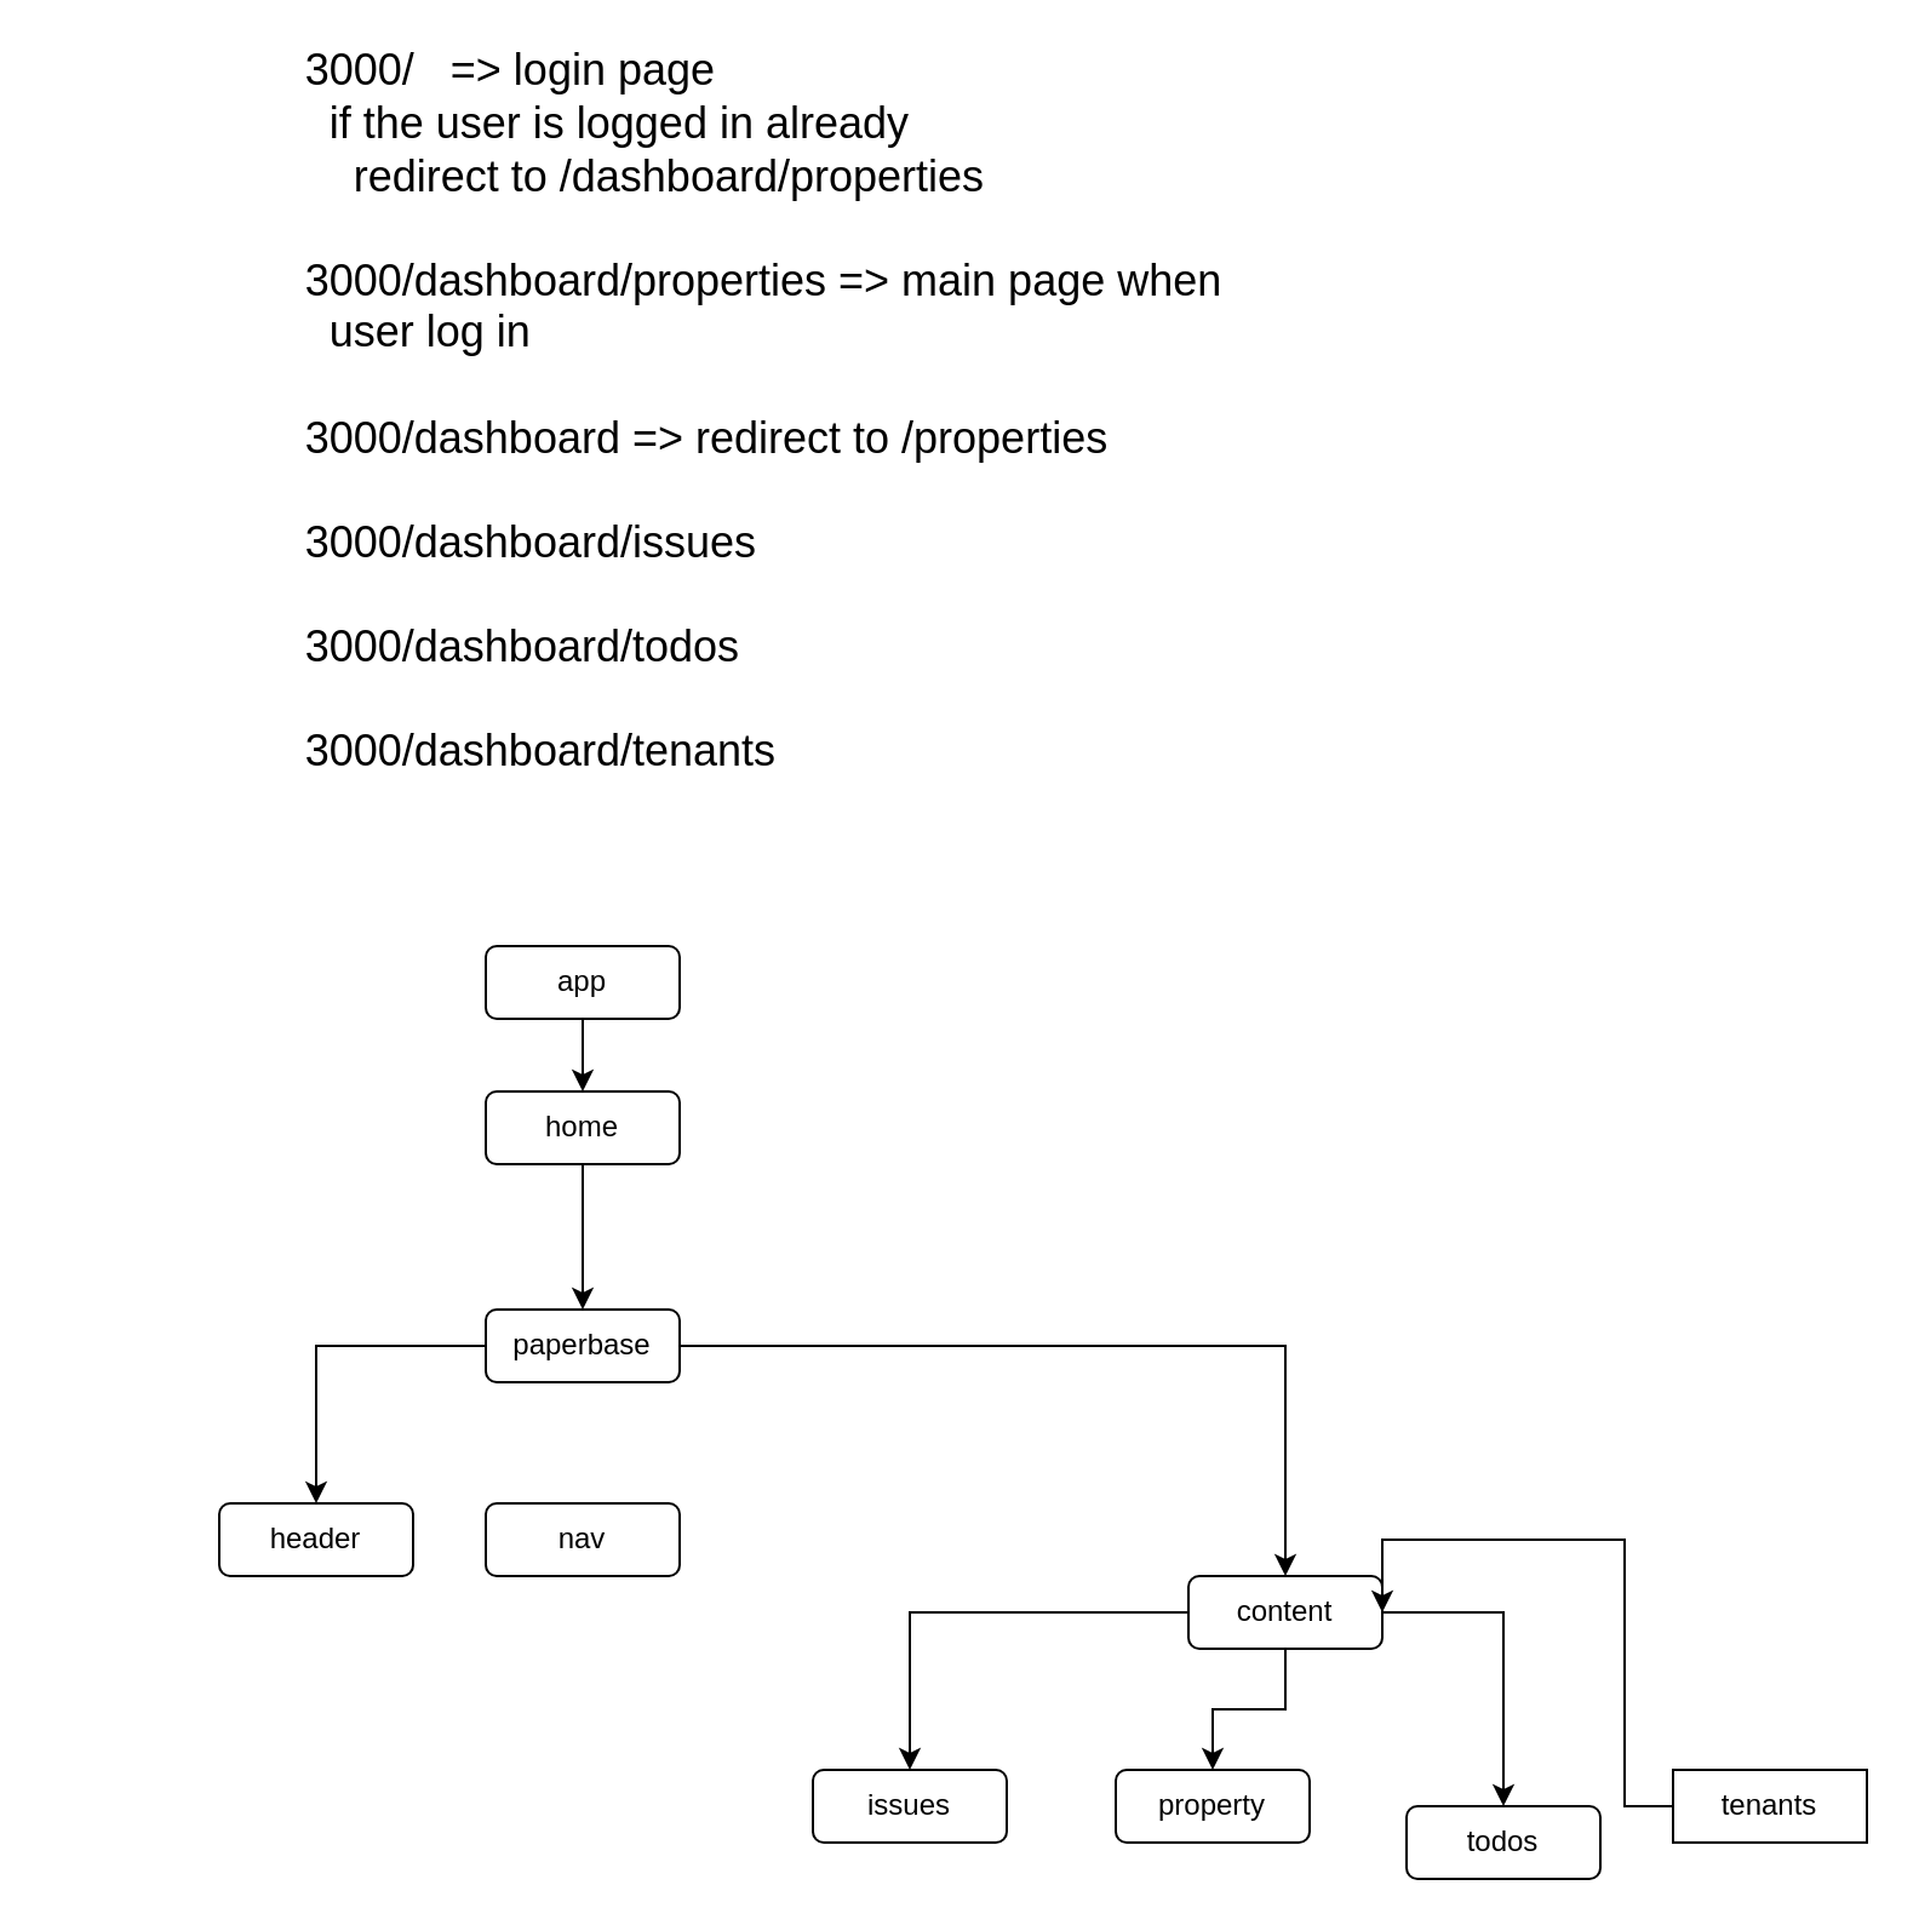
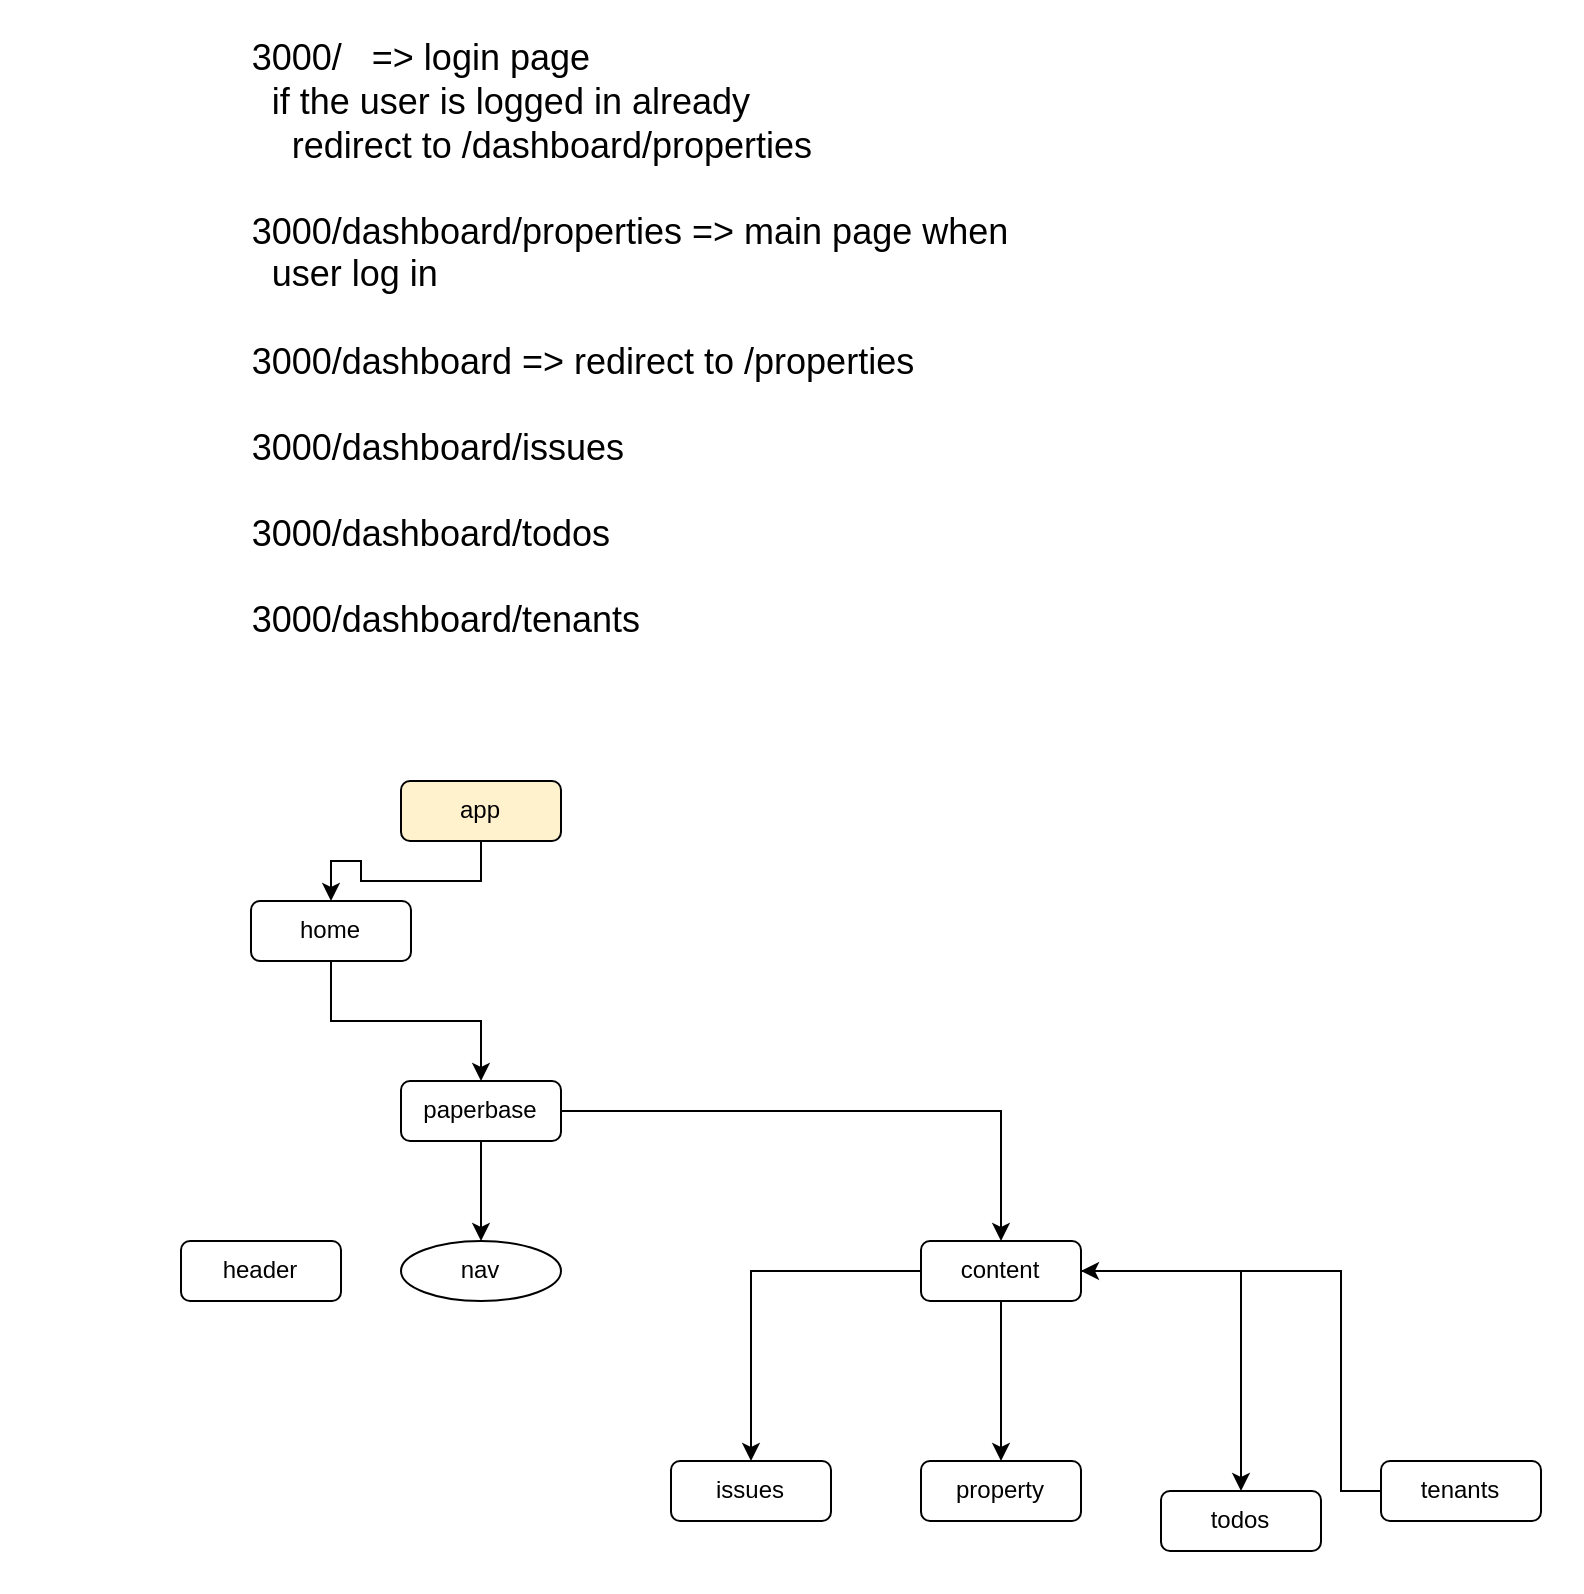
- <mxCell id="4" value="app" style="rounded=1;whiteSpace=wrap;html=1;" vertex="1" parent="1"><mxGeometry x="200" y="390" width="80" height="30" as="geometry" /></mxCell>
+ <mxCell id="4" value="app" style="rounded=1;whiteSpace=wrap;html=1;fillColor=#fff2cc;" vertex="1" parent="1"><mxGeometry x="200" y="390" width="80" height="30" as="geometry" /></mxCell>
- <mxCell id="6" value="home" style="rounded=1;whiteSpace=wrap;html=1;" vertex="1" parent="1"><mxGeometry x="200" y="450" width="80" height="30" as="geometry" /></mxCell>
+ <mxCell id="6" value="home" style="rounded=1;whiteSpace=wrap;html=1;" vertex="1" parent="1"><mxGeometry x="125" y="450" width="80" height="30" as="geometry" /></mxCell>
- <mxCell id="9" style="edgeStyle=orthogonalEdgeStyle;rounded=0;orthogonalLoop=1;jettySize=auto;html=1;entryX=0.5;entryY=0;entryDx=0;entryDy=0;" edge="1" parent="1" source="10" target="11"><mxGeometry relative="1" as="geometry" /></mxCell>
+ <mxCell id="8" style="edgeStyle=orthogonalEdgeStyle;rounded=0;orthogonalLoop=1;jettySize=auto;html=1;" edge="1" parent="1" source="10" target="12"><mxGeometry relative="1" as="geometry" /></mxCell>
- <mxCell id="12" value="nav" style="rounded=1;whiteSpace=wrap;html=1;" vertex="1" parent="1"><mxGeometry x="200" y="620" width="80" height="30" as="geometry" /></mxCell>
+ <mxCell id="12" value="nav" style="ellipse;whiteSpace=wrap;html=1;" vertex="1" parent="1"><mxGeometry x="200" y="620" width="80" height="30" as="geometry" /></mxCell>
- <mxCell id="16" value="content" style="rounded=1;whiteSpace=wrap;html=1;" vertex="1" parent="1"><mxGeometry x="490" y="650" width="80" height="30" as="geometry" /></mxCell>
+ <mxCell id="16" value="content" style="rounded=1;whiteSpace=wrap;html=1;" vertex="1" parent="1"><mxGeometry x="460" y="620" width="80" height="30" as="geometry" /></mxCell>
- <mxCell id="21" value="tenants" style="whiteSpace=wrap;html=1;rounded=0;" vertex="1" parent="1"><mxGeometry x="690" y="730" width="80" height="30" as="geometry" /></mxCell>
+ <mxCell id="21" value="tenants" style="rounded=1;whiteSpace=wrap;html=1;" vertex="1" parent="1"><mxGeometry x="690" y="730" width="80" height="30" as="geometry" /></mxCell>
